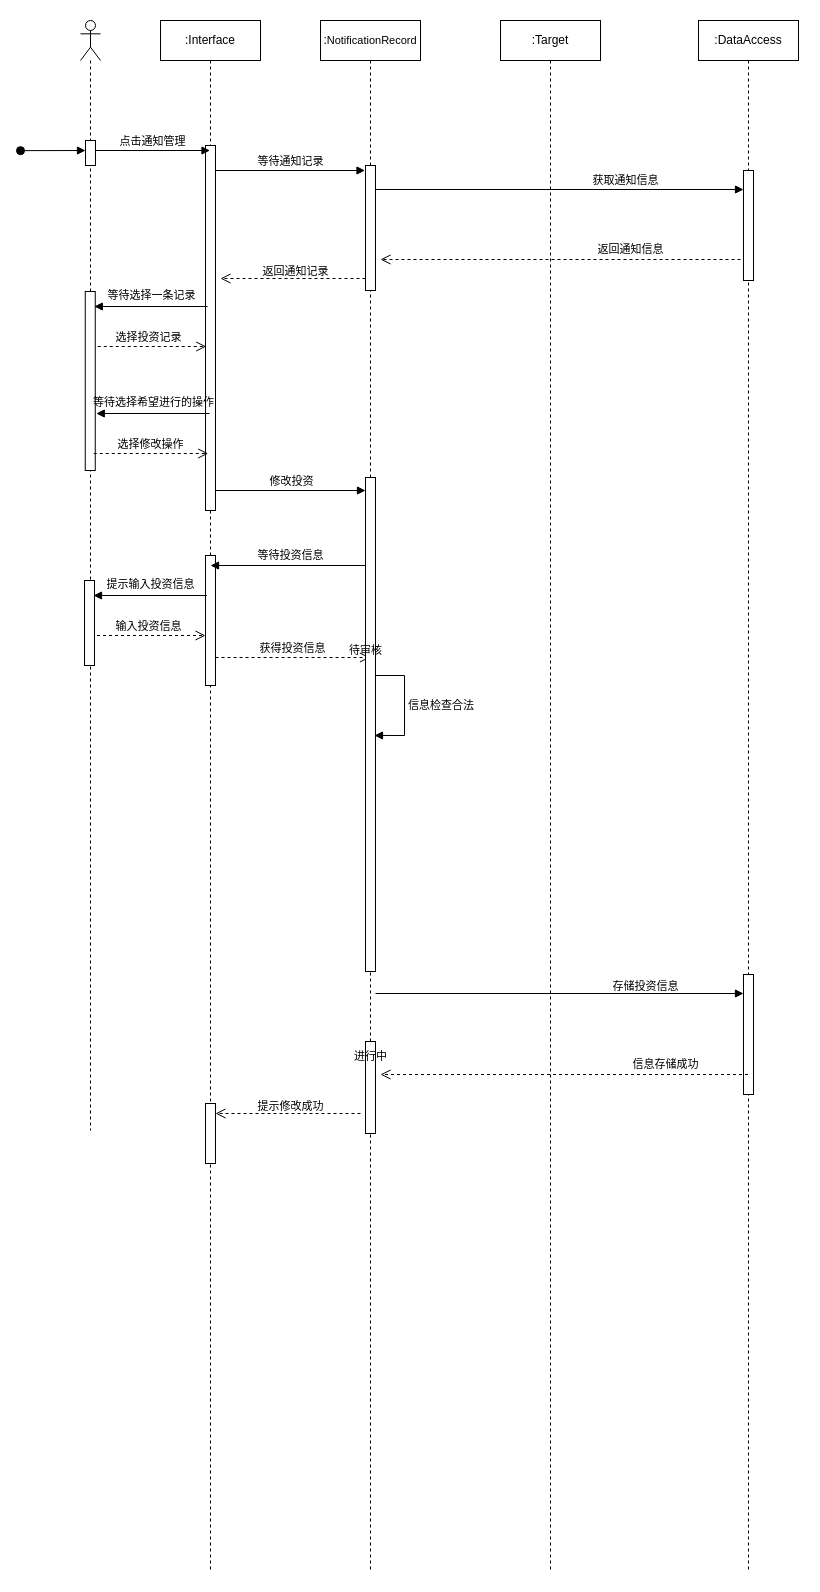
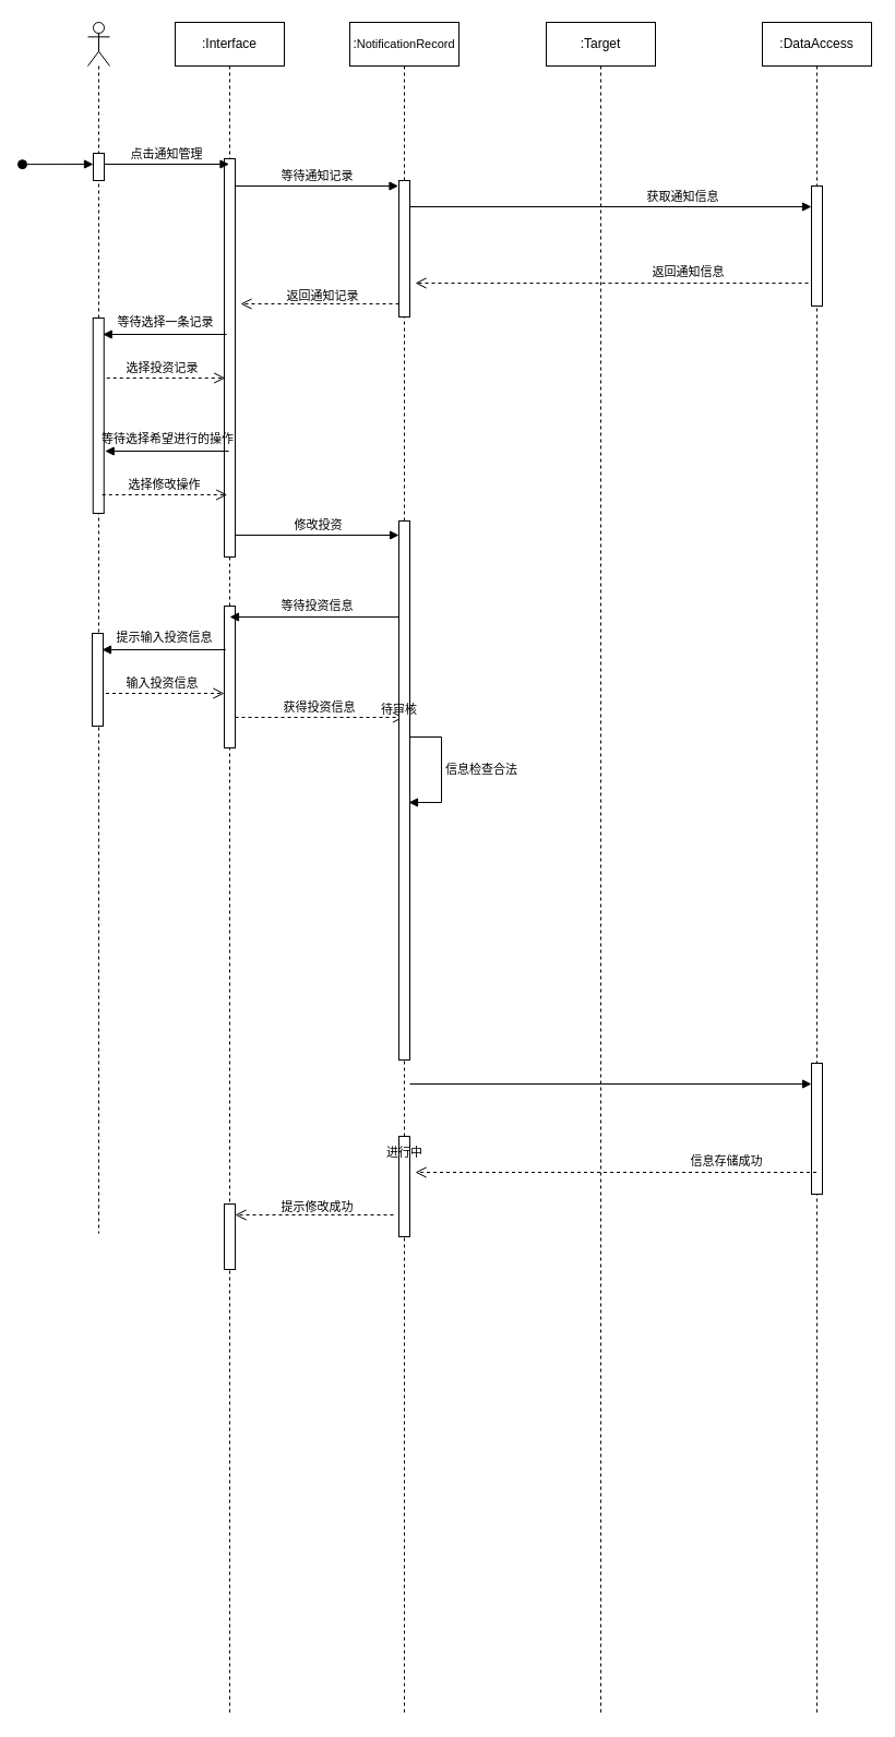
- <mxCell id="42" value="&lt;font style=&quot;font-size: 11px;&quot;&gt;存储投资信息&lt;/font&gt;" style="text;html=1;align=center;verticalAlign=middle;resizable=0;points=[];autosize=1;strokeColor=none;fillColor=none;" parent="1" vertex="1"><mxGeometry x="600" y="971" width="90" height="30" as="geometry" /></mxCell>
